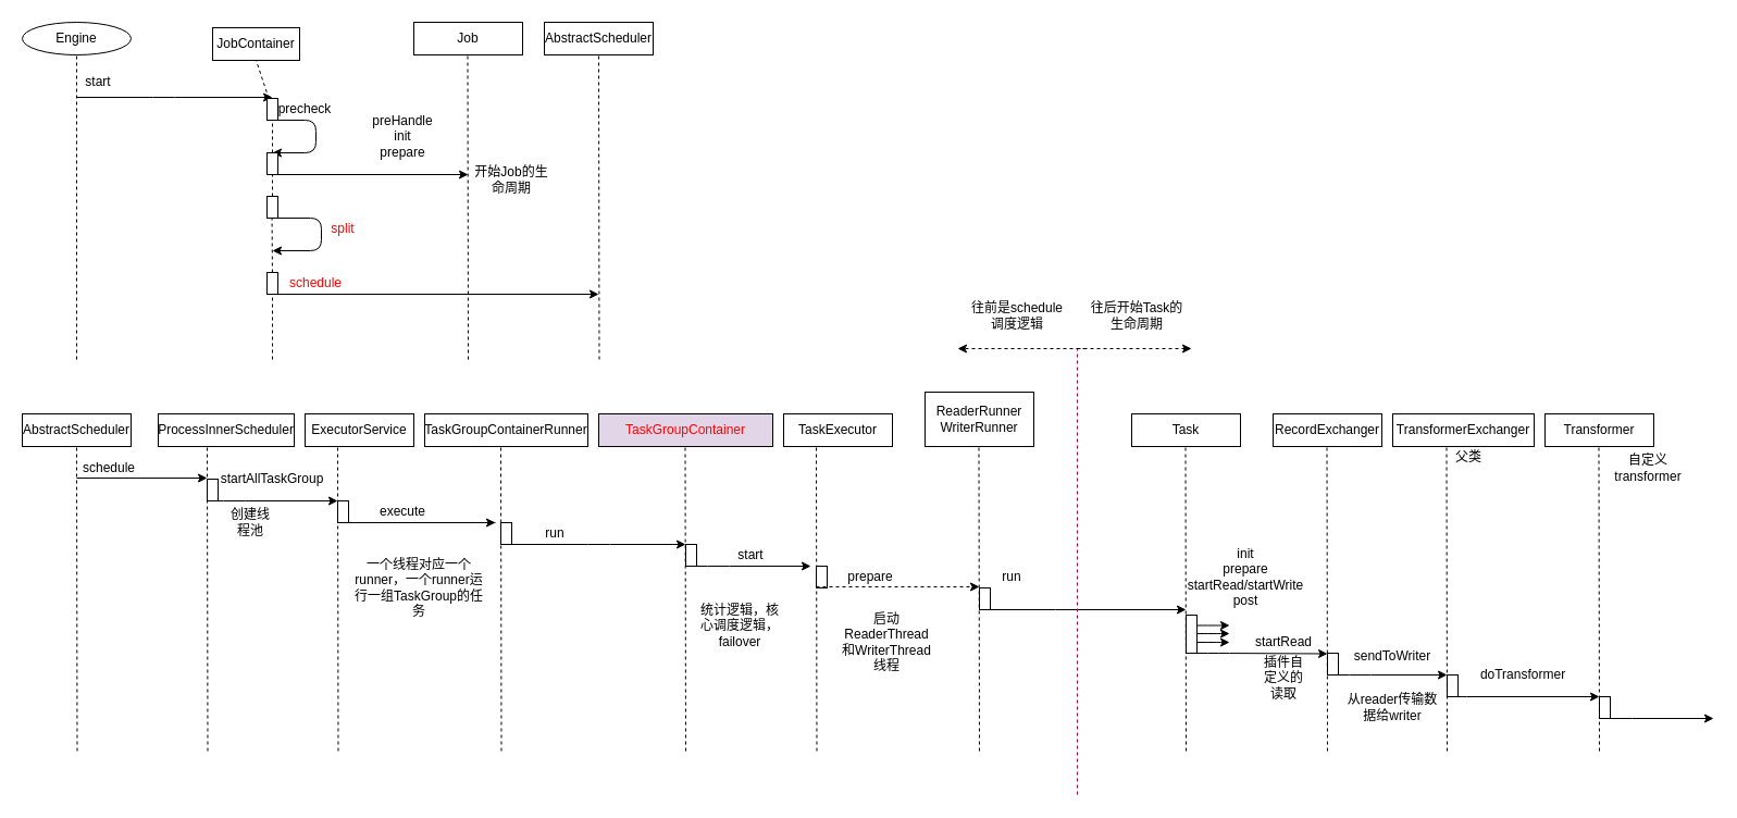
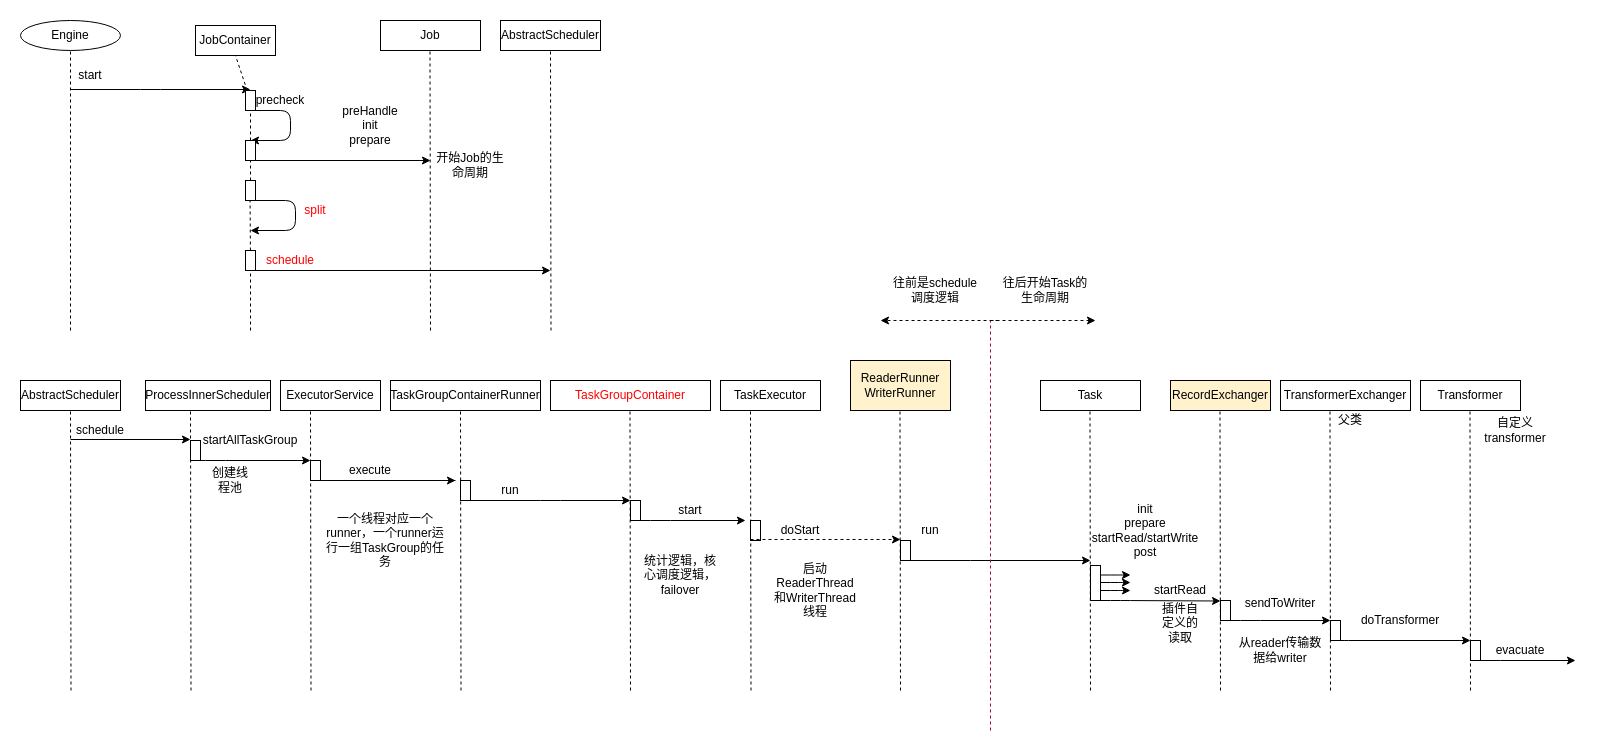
- <mxCell id="60" value="ReaderRunner&lt;br&gt;WriterRunner" style="rounded=0;whiteSpace=wrap;html=1;" vertex="1" parent="1"><mxGeometry x="850" y="360" width="100" height="50" as="geometry" /></mxCell>
+ <mxCell id="60" value="ReaderRunner&lt;br&gt;WriterRunner" style="rounded=0;whiteSpace=wrap;html=1;fillColor=#fff2cc;" vertex="1" parent="1"><mxGeometry x="850" y="360" width="100" height="50" as="geometry" /></mxCell>
- <mxCell id="44" value="&lt;font color=&quot;#ff0000&quot;&gt;TaskGroupContainer&lt;/font&gt;" style="rounded=0;whiteSpace=wrap;html=1;fillColor=#e1d5e7;" parent="1" vertex="1"><mxGeometry x="550" y="380" width="160" height="30" as="geometry" /></mxCell>
+ <mxCell id="44" value="&lt;font color=&quot;#ff0000&quot;&gt;TaskGroupContainer&lt;/font&gt;" style="rounded=0;whiteSpace=wrap;html=1;" parent="1" vertex="1"><mxGeometry x="550" y="380" width="160" height="30" as="geometry" /></mxCell>
- <mxCell id="75" value="RecordExchanger" style="rounded=0;whiteSpace=wrap;html=1;" vertex="1" parent="1"><mxGeometry x="1170" y="380" width="100" height="30" as="geometry" /></mxCell>
+ <mxCell id="75" value="RecordExchanger" style="rounded=0;whiteSpace=wrap;html=1;fillColor=#fff2cc;" vertex="1" parent="1"><mxGeometry x="1170" y="380" width="100" height="30" as="geometry" /></mxCell>
- <mxCell id="55" value="prepare" style="text;html=1;strokeColor=none;fillColor=none;align=center;verticalAlign=middle;whiteSpace=wrap;rounded=0;" parent="1" vertex="1"><mxGeometry x="780" y="520" width="40" height="20" as="geometry" /></mxCell>
+ <mxCell id="55" value="doStart" style="text;html=1;strokeColor=none;fillColor=none;align=center;verticalAlign=middle;whiteSpace=wrap;rounded=0;" parent="1" vertex="1"><mxGeometry x="780" y="520" width="40" height="20" as="geometry" /></mxCell>
+ <mxCell id="91" value="evacuate" style="text;html=1;strokeColor=none;fillColor=none;align=center;verticalAlign=middle;whiteSpace=wrap;rounded=0;" vertex="1" parent="1"><mxGeometry x="1500" y="640" width="40" height="20" as="geometry" /></mxCell>
